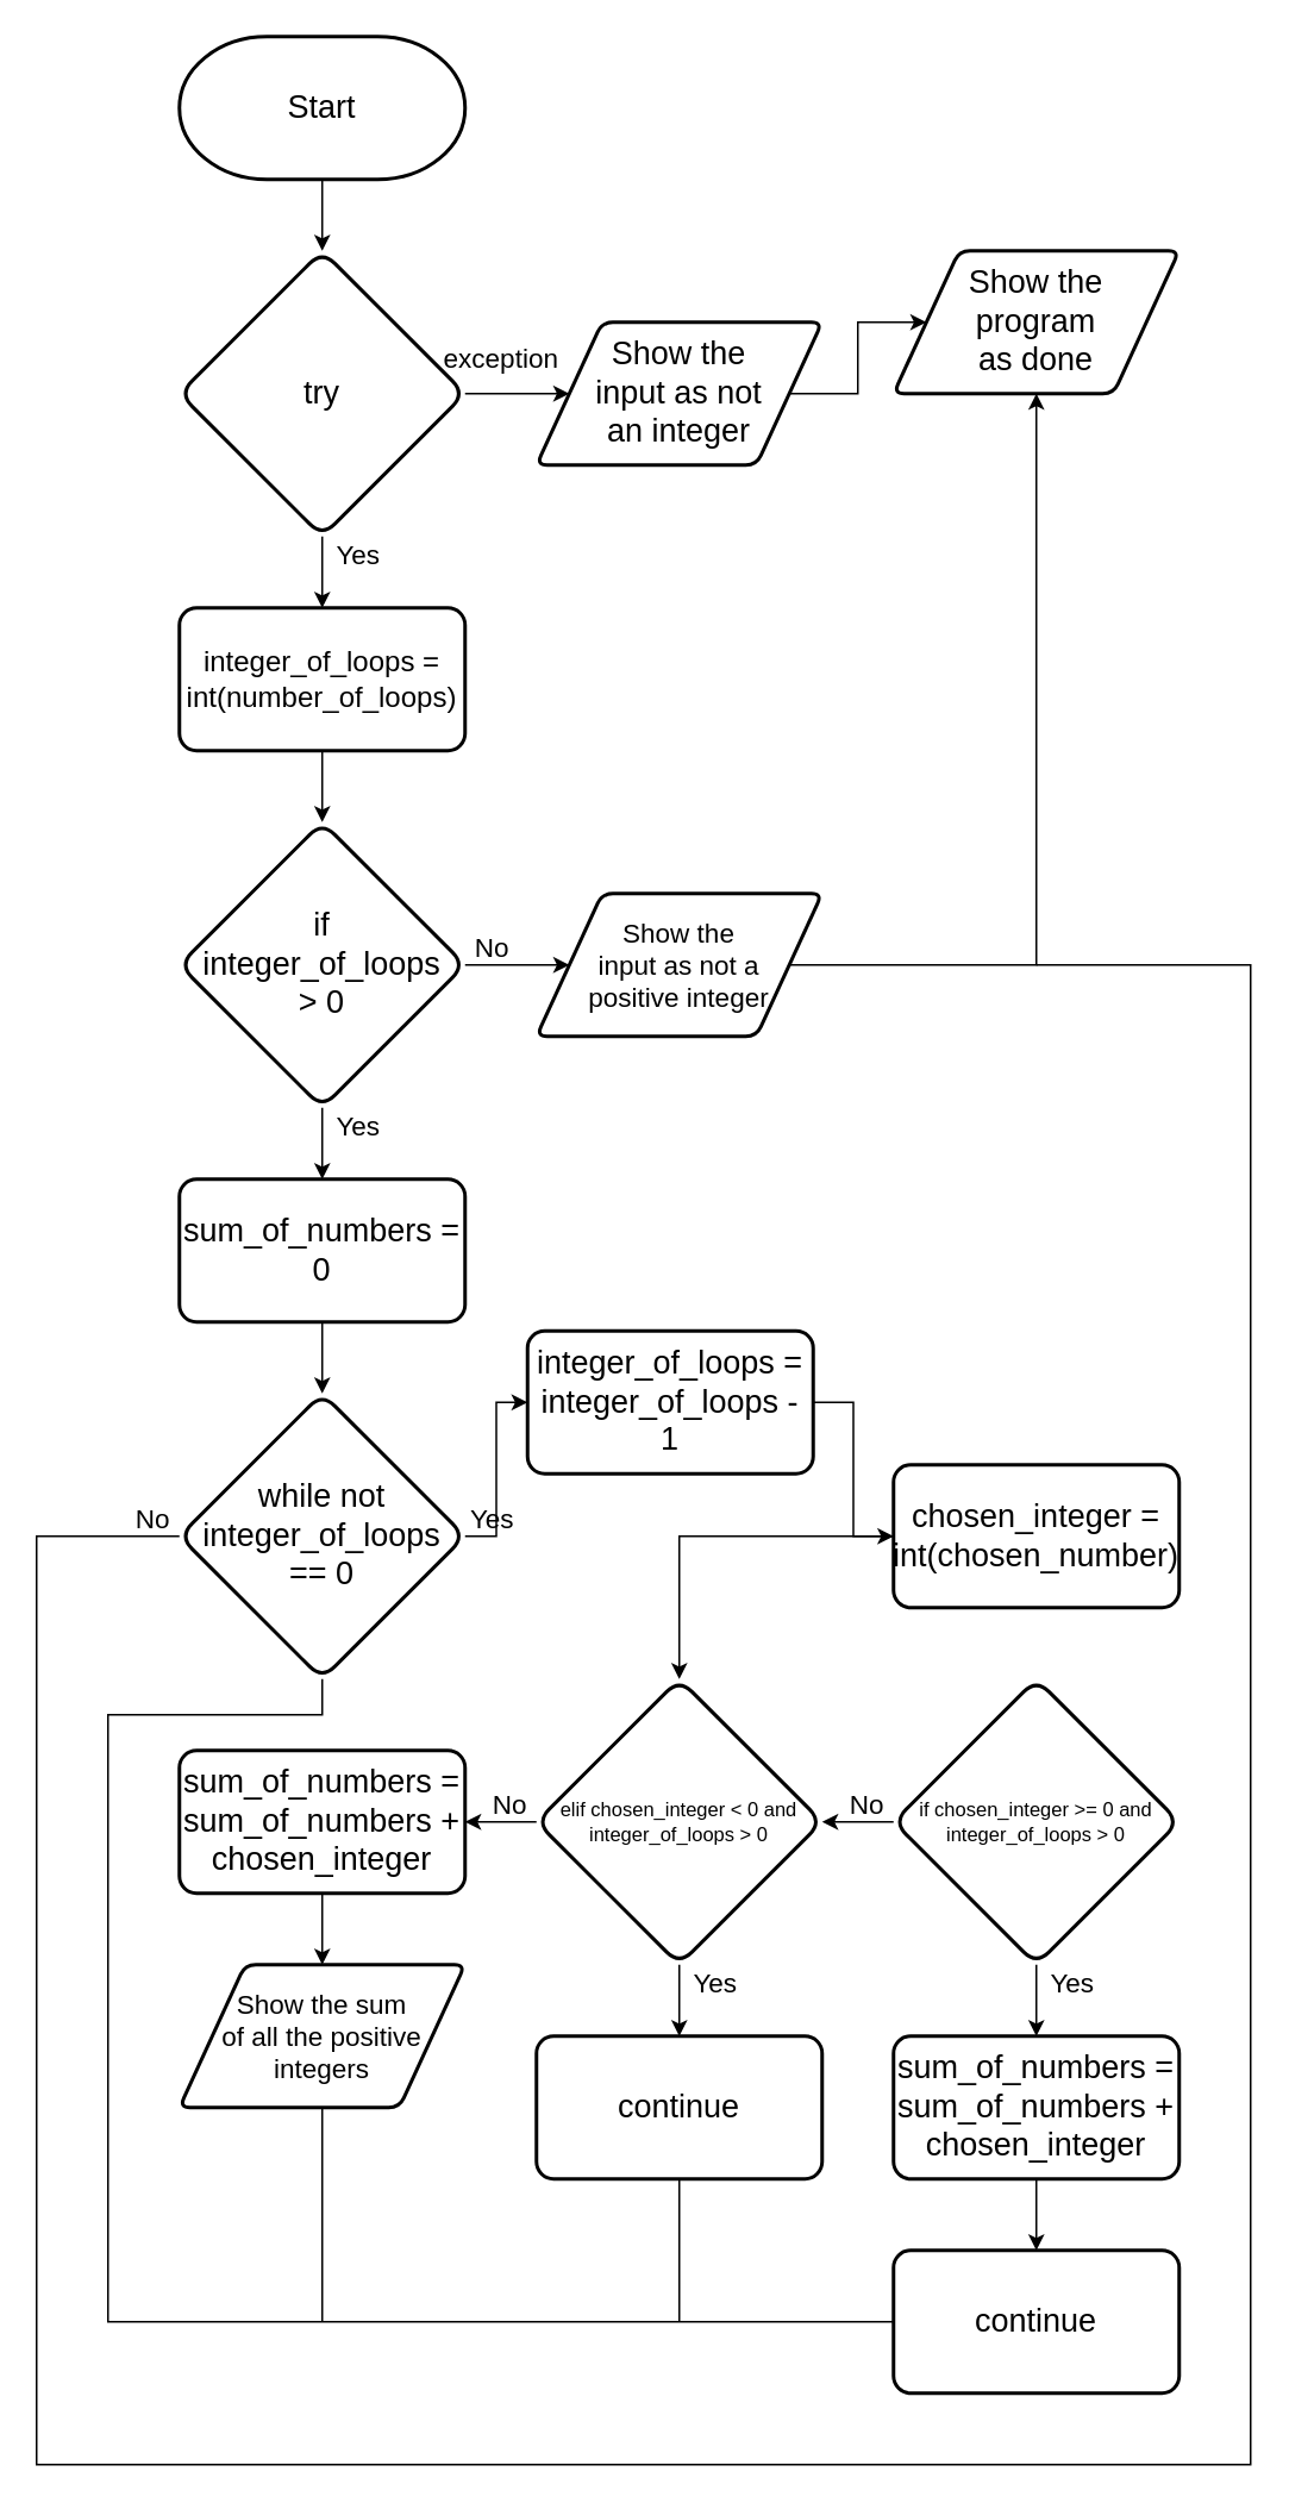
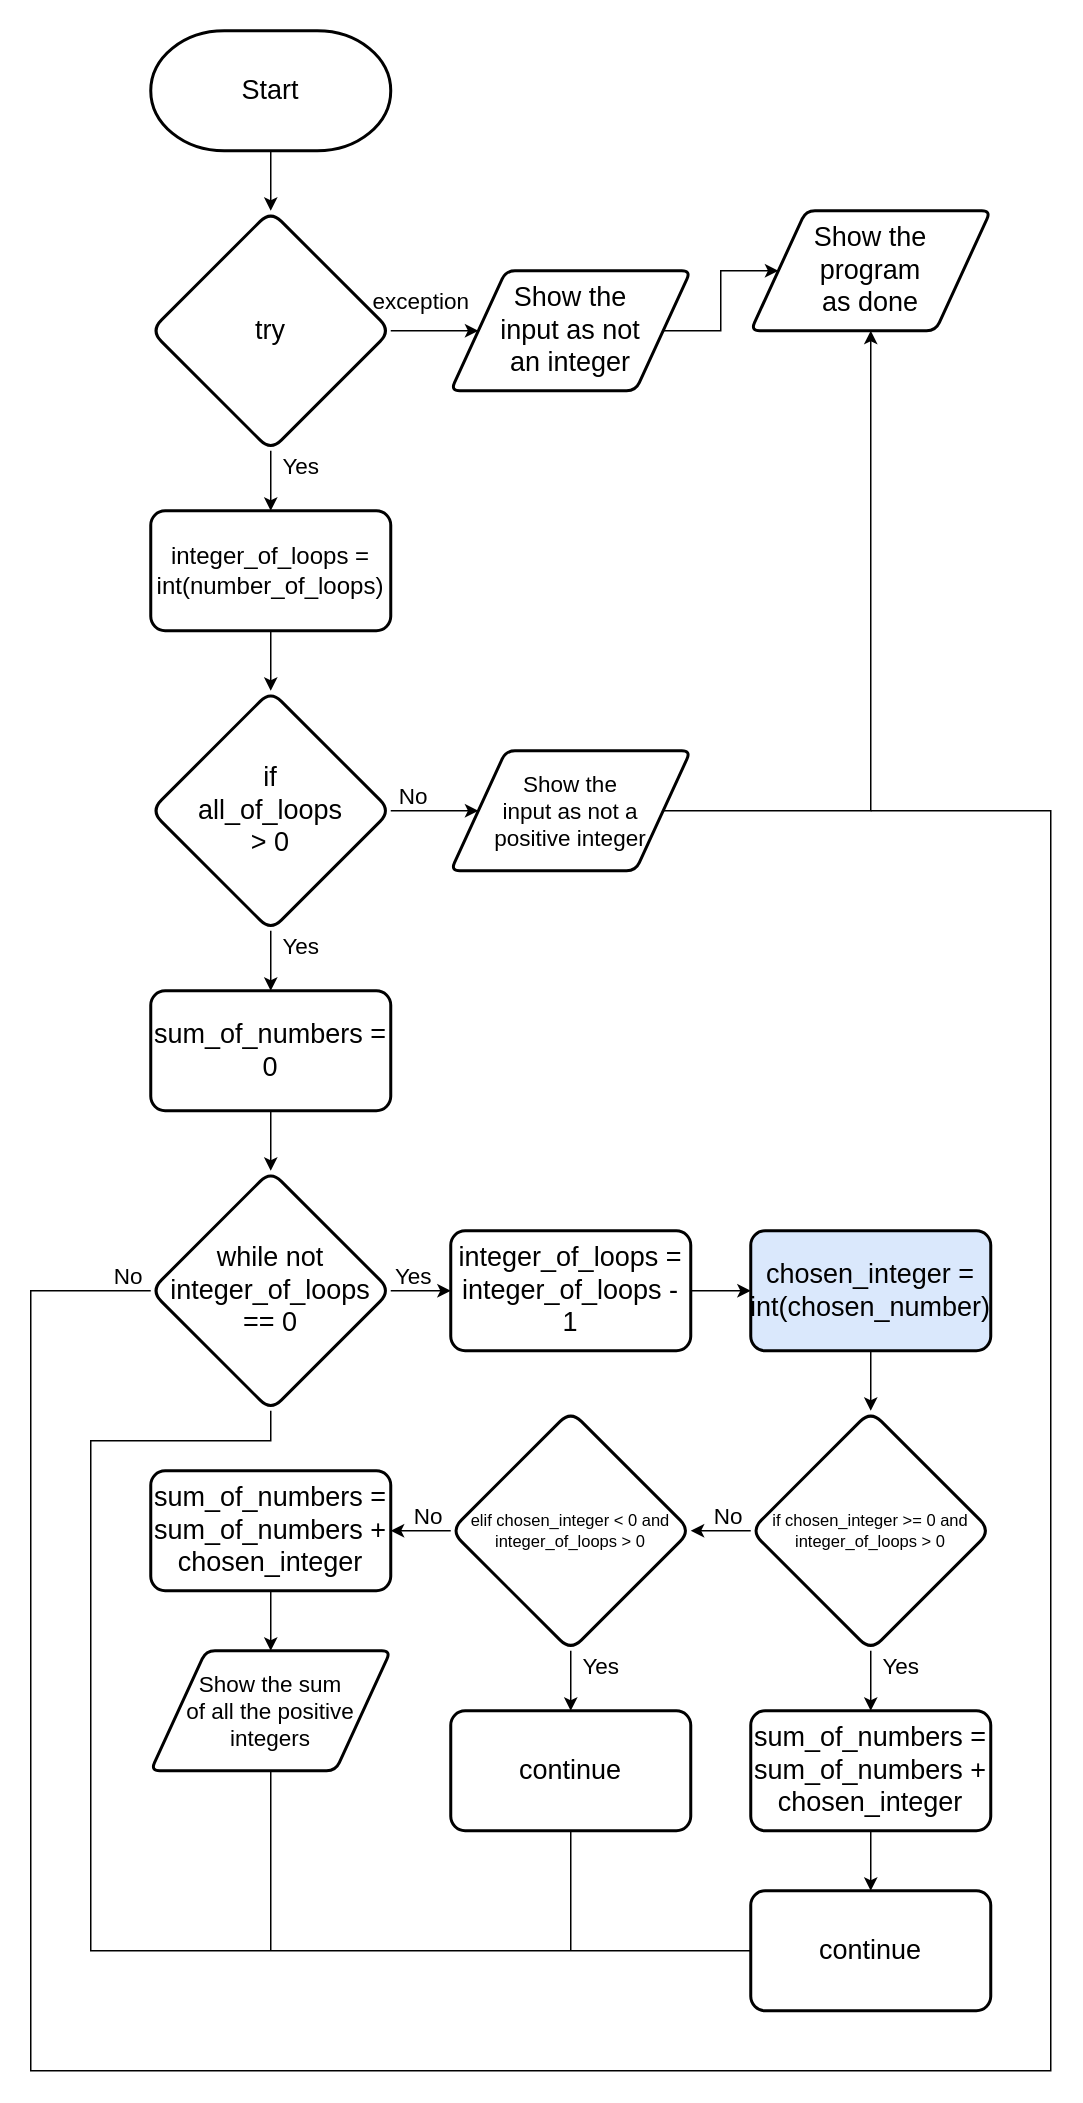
- <mxCell id="16" value="&lt;font&gt;&lt;font style=&quot;font-size: 18px&quot;&gt;if &lt;br&gt;integer_of_loops&lt;br&gt;&amp;gt; 0&lt;/font&gt;&lt;br&gt;&lt;/font&gt;" style="rhombus;whiteSpace=wrap;html=1;rounded=1;fontFamily=Helvetica;fontSize=11;fontColor=default;strokeColor=default;strokeWidth=2;fillColor=default;" parent="1" vertex="1"><mxGeometry y="460" width="160" height="160" as="geometry" x="100" /></mxCell>
+ <mxCell id="16" value="&lt;font&gt;&lt;font style=&quot;font-size: 18px&quot;&gt;if &lt;br&gt;all_of_loops&lt;br&gt;&amp;gt; 0&lt;/font&gt;&lt;br&gt;&lt;/font&gt;" style="rhombus;whiteSpace=wrap;html=1;rounded=1;fontFamily=Helvetica;fontSize=11;fontColor=default;strokeColor=default;strokeWidth=2;fillColor=default;" parent="1" vertex="1"><mxGeometry y="460" width="160" height="160" as="geometry" x="100" /></mxCell>
- <mxCell id="27" value="integer_of_loops = integer_of_loops - 1" style="whiteSpace=wrap;html=1;fontSize=18;strokeWidth=2;rounded=1;arcSize=12;" parent="1" vertex="1"><mxGeometry x="295" y="745" width="160" height="80" as="geometry" /></mxCell>
+ <mxCell id="27" value="integer_of_loops = integer_of_loops - 1" style="whiteSpace=wrap;html=1;fontSize=18;strokeWidth=2;rounded=1;arcSize=12;" parent="1" vertex="1"><mxGeometry x="300" y="820" width="160" height="80" as="geometry" /></mxCell>
- <mxCell id="28" style="edgeStyle=orthogonalEdgeStyle;rounded=0;html=1;fontSize=11;" parent="1" source="29" target="41" edge="1"><mxGeometry relative="1" as="geometry" /></mxCell>
+ <mxCell id="28" style="edgeStyle=orthogonalEdgeStyle;rounded=0;html=1;entryX=0.5;entryY=0;entryDx=0;entryDy=0;fontSize=11;" parent="1" source="29" target="33" edge="1"><mxGeometry relative="1" as="geometry" /></mxCell>
- <mxCell id="29" value="chosen_integer = int(chosen_number)" style="whiteSpace=wrap;html=1;fontSize=18;strokeWidth=2;rounded=1;arcSize=12;" parent="1" vertex="1"><mxGeometry x="500" y="820" width="160" height="80" as="geometry" /></mxCell>
+ <mxCell id="29" value="chosen_integer = int(chosen_number)" style="whiteSpace=wrap;html=1;fontSize=18;strokeWidth=2;rounded=1;arcSize=12;fillColor=#dae8fc;" parent="1" vertex="1"><mxGeometry x="500" y="820" width="160" height="80" as="geometry" /></mxCell>
